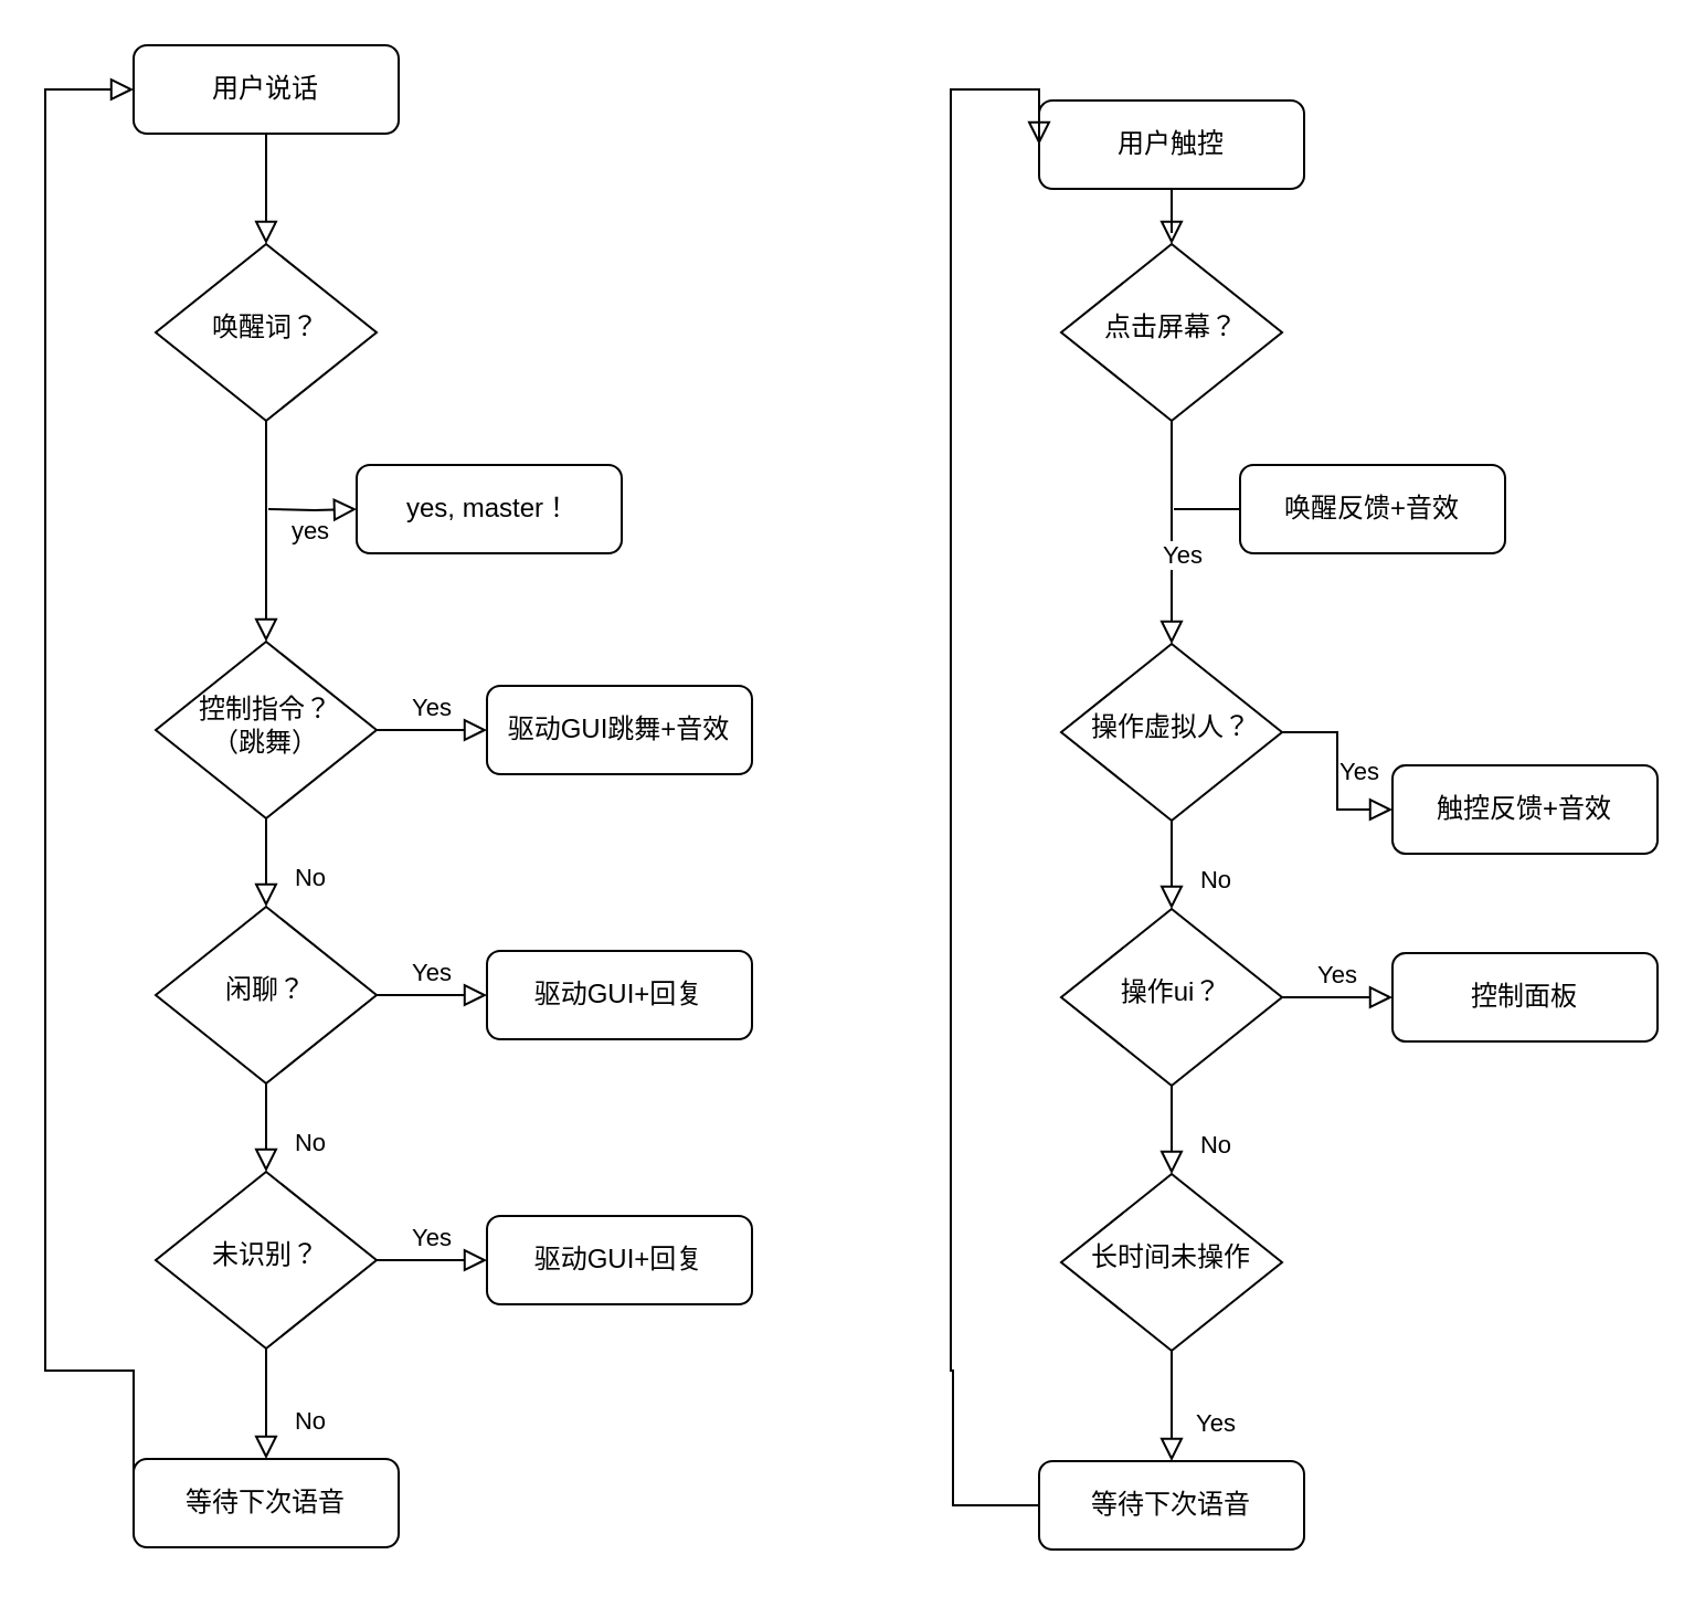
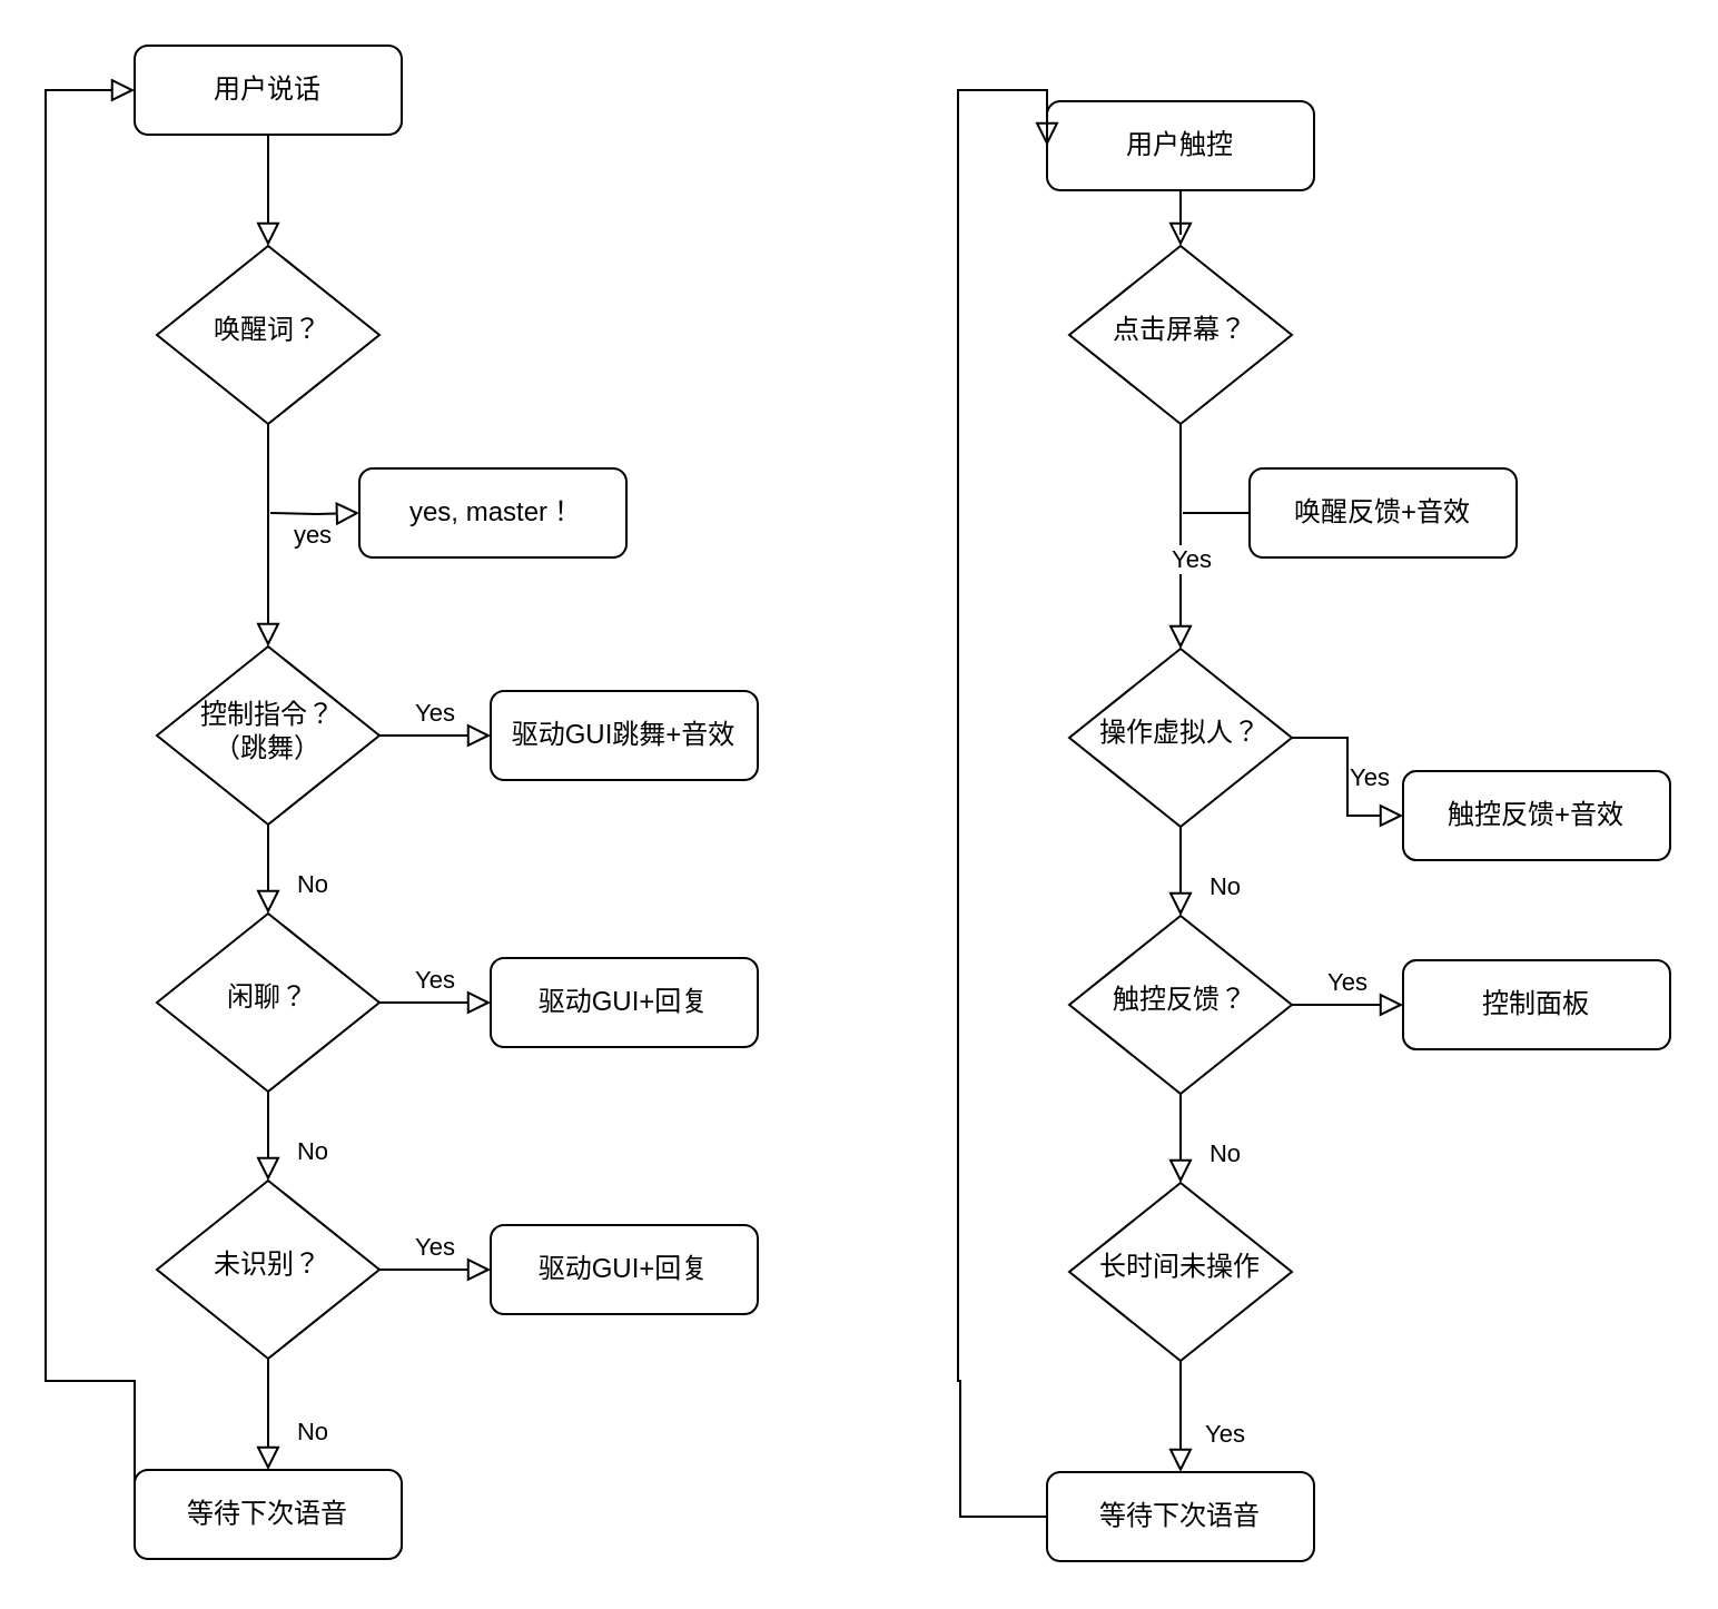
- <mxCell id="32" value="操作ui？" style="rhombus;whiteSpace=wrap;html=1;shadow=0;fontFamily=Helvetica;fontSize=12;align=center;strokeWidth=1;spacing=6;spacingTop=-4;" vertex="1" parent="1"><mxGeometry x="480" y="411" width="100" height="80" as="geometry" /></mxCell>
+ <mxCell id="32" value="触控反馈？" style="rhombus;whiteSpace=wrap;html=1;shadow=0;fontFamily=Helvetica;fontSize=12;align=center;strokeWidth=1;spacing=6;spacingTop=-4;" vertex="1" parent="1"><mxGeometry x="480" y="411" width="100" height="80" as="geometry" /></mxCell>
